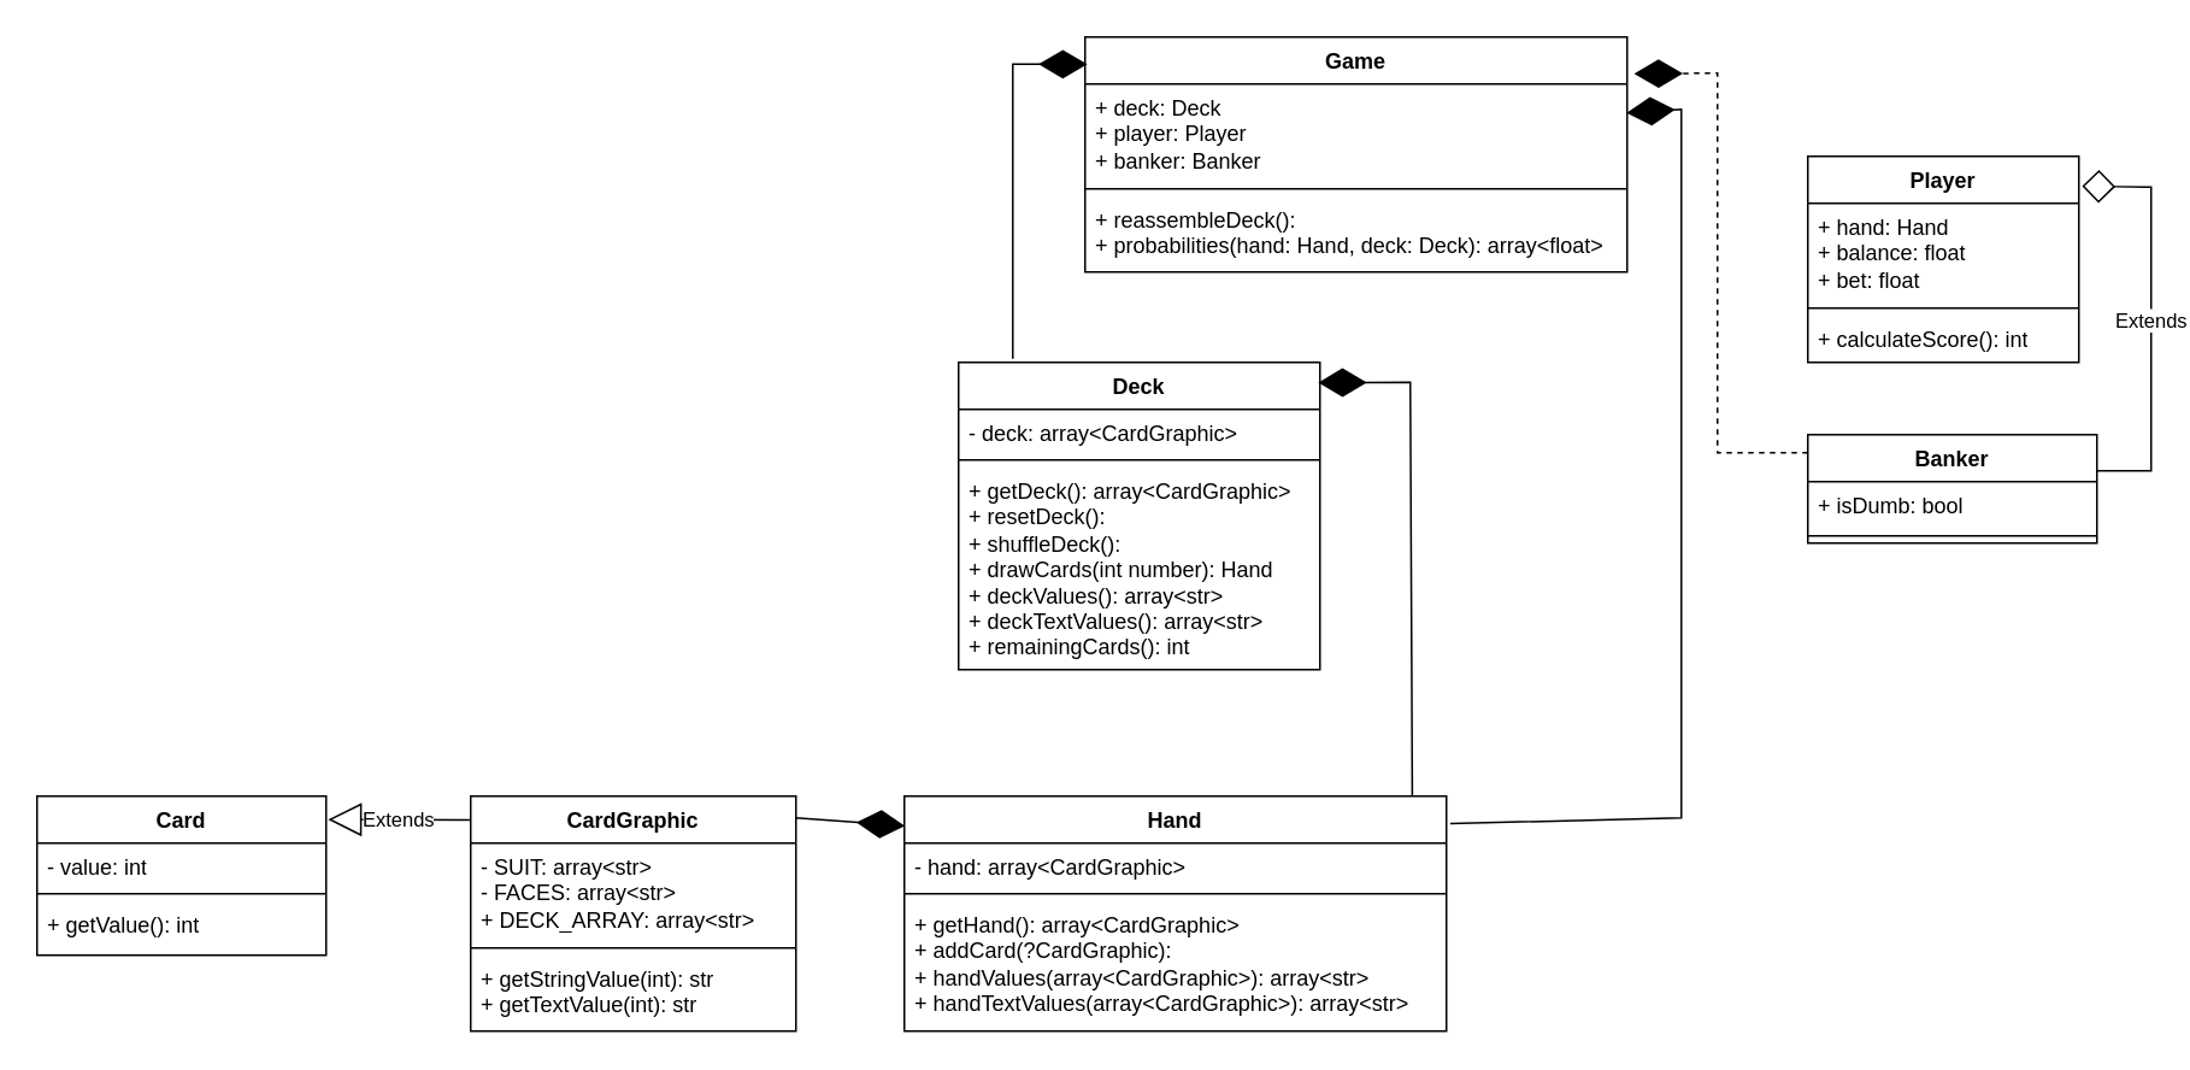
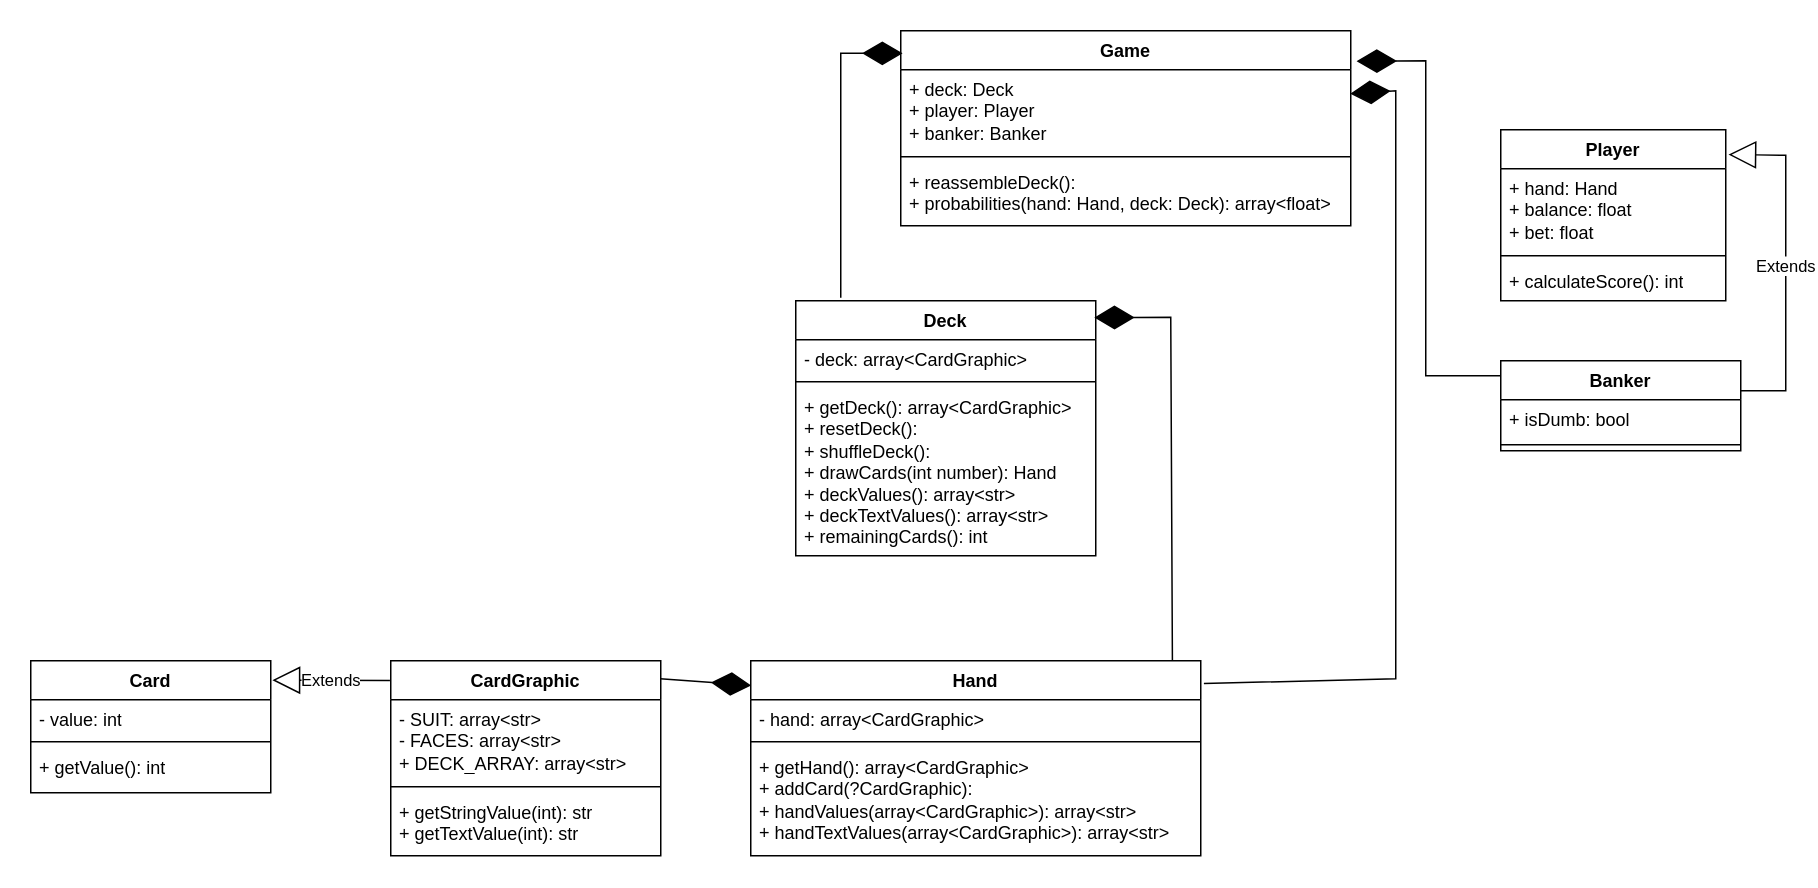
- <mxCell id="33" value="Extends" style="endArrow=diamond;endSize=16;endFill=0;html=1;rounded=0;entryX=1.012;entryY=0.145;entryDx=0;entryDy=0;entryPerimeter=0;exitX=1;exitY=0.333;exitDx=0;exitDy=0;exitPerimeter=0;" parent="1" source="29" target="25" edge="1"><mxGeometry width="160" relative="1" as="geometry"><mxPoint x="1220" y="280" as="sourcePoint" /><mxPoint x="1220" y="150" as="targetPoint" /><Array as="points"><mxPoint x="1190" y="260" /><mxPoint x="1190" y="103" /></Array></mxGeometry></mxCell>
+ <mxCell id="33" value="Extends" style="endArrow=block;endSize=16;endFill=0;html=1;rounded=0;entryX=1.012;entryY=0.145;entryDx=0;entryDy=0;entryPerimeter=0;exitX=1;exitY=0.333;exitDx=0;exitDy=0;exitPerimeter=0;" parent="1" source="29" target="25" edge="1"><mxGeometry width="160" relative="1" as="geometry"><mxPoint x="1220" y="280" as="sourcePoint" /><mxPoint x="1220" y="150" as="targetPoint" /><Array as="points"><mxPoint x="1190" y="260" /><mxPoint x="1190" y="103" /></Array></mxGeometry></mxCell>
- <mxCell id="34" value="" style="endArrow=diamondThin;endFill=1;endSize=24;html=1;rounded=0;entryX=1.013;entryY=0.156;entryDx=0;entryDy=0;entryPerimeter=0;exitX=0;exitY=0.167;exitDx=0;exitDy=0;exitPerimeter=0;dashed=1;" parent="1" source="29" target="21" edge="1"><mxGeometry width="160" relative="1" as="geometry"><mxPoint x="1060" y="390" as="sourcePoint" /><mxPoint x="900" y="390" as="targetPoint" /><Array as="points"><mxPoint x="950" y="250" /><mxPoint x="950" y="40" /></Array></mxGeometry></mxCell>
+ <mxCell id="34" value="" style="endArrow=diamondThin;endFill=1;endSize=24;html=1;rounded=0;entryX=1.013;entryY=0.156;entryDx=0;entryDy=0;entryPerimeter=0;exitX=0;exitY=0.167;exitDx=0;exitDy=0;exitPerimeter=0;" parent="1" source="29" target="21" edge="1"><mxGeometry width="160" relative="1" as="geometry"><mxPoint x="1060" y="390" as="sourcePoint" /><mxPoint x="900" y="390" as="targetPoint" /><Array as="points"><mxPoint x="950" y="250" /><mxPoint x="950" y="40" /></Array></mxGeometry></mxCell>
